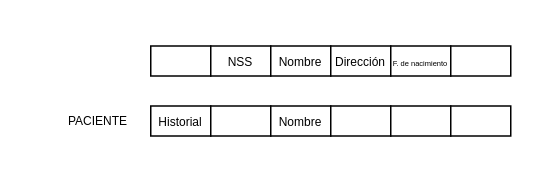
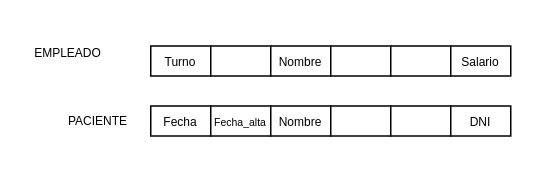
+ <mxCell id="24" value="&lt;div style=&quot;&quot;&gt;&lt;span style=&quot;background-color: initial; font-size: 8px;&quot;&gt;EMPLEADO&lt;/span&gt;&lt;/div&gt;" style="text;whiteSpace=wrap;html=1;align=center;" vertex="1" parent="1"><mxGeometry y="20" width="50" height="30" as="geometry" x="20" /></mxCell>
+ <mxCell id="8" value="&lt;font style=&quot;font-size: 8px;&quot;&gt;Turno&lt;/font&gt;" style="text;html=1;align=center;verticalAlign=middle;whiteSpace=wrap;rounded=0;" vertex="1" parent="1"><mxGeometry x="100" y="30" width="40" height="20" as="geometry" /></mxCell>
- <mxCell id="9" value="&lt;font style=&quot;font-size: 8px;&quot;&gt;NSS&lt;/font&gt;" style="text;html=1;align=center;verticalAlign=middle;whiteSpace=wrap;rounded=0;" vertex="1" parent="1"><mxGeometry x="140" y="30" width="40" height="20" as="geometry" /></mxCell>
- <mxCell id="11" value="&lt;font style=&quot;font-size: 8px;&quot;&gt;Dirección&lt;/font&gt;" style="text;html=1;align=center;verticalAlign=middle;whiteSpace=wrap;rounded=0;" vertex="1" parent="1"><mxGeometry x="220" y="30" width="40" height="20" as="geometry" /></mxCell>
- <mxCell id="12" value="&lt;font style=&quot;font-size: 5px;&quot;&gt;F. de nacimiento&lt;/font&gt;" style="text;html=1;align=center;verticalAlign=middle;whiteSpace=wrap;rounded=0;strokeWidth=0;" vertex="1" parent="1"><mxGeometry x="260" y="30" width="40" height="20" as="geometry" /></mxCell>
+ <mxCell id="13" value="&lt;font style=&quot;font-size: 8px;&quot;&gt;Salario&lt;/font&gt;" style="text;html=1;align=center;verticalAlign=middle;whiteSpace=wrap;rounded=0;" vertex="1" parent="1"><mxGeometry x="300" y="30" width="40" height="20" as="geometry" /></mxCell>
- <mxCell id="20" value="&lt;font style=&quot;font-size: 8px;&quot;&gt;Historial&lt;/font&gt;" style="text;html=1;align=center;verticalAlign=middle;whiteSpace=wrap;rounded=0;" vertex="1" parent="1"><mxGeometry x="100" y="70" width="40" height="20" as="geometry" /></mxCell>
+ <mxCell id="20" value="&lt;font style=&quot;font-size: 8px;&quot;&gt;Fecha&lt;/font&gt;" style="text;html=1;align=center;verticalAlign=middle;whiteSpace=wrap;rounded=0;" vertex="1" parent="1"><mxGeometry x="100" y="70" width="40" height="20" as="geometry" /></mxCell>
+ <mxCell id="21" value="&lt;font style=&quot;font-size: 7px;&quot;&gt;Fecha_alta&lt;/font&gt;" style="text;html=1;align=center;verticalAlign=middle;whiteSpace=wrap;rounded=0;" vertex="1" parent="1"><mxGeometry x="140" y="70" width="40" height="20" as="geometry" /></mxCell>
+ <mxCell id="23" value="&lt;font style=&quot;font-size: 8px;&quot;&gt;DNI&lt;/font&gt;" style="text;html=1;align=center;verticalAlign=middle;whiteSpace=wrap;rounded=0;" vertex="1" parent="1"><mxGeometry x="300" y="70" width="40" height="20" as="geometry" /></mxCell>
